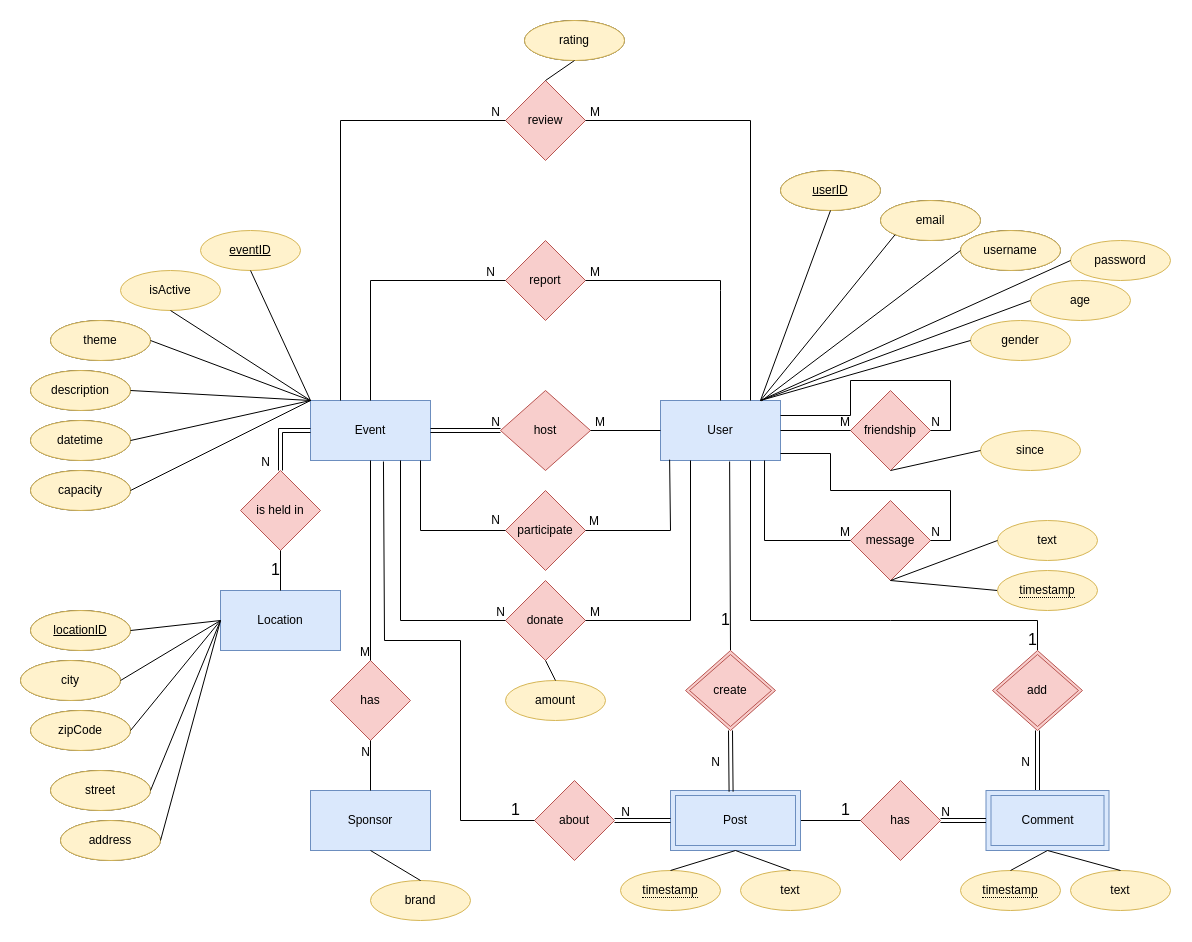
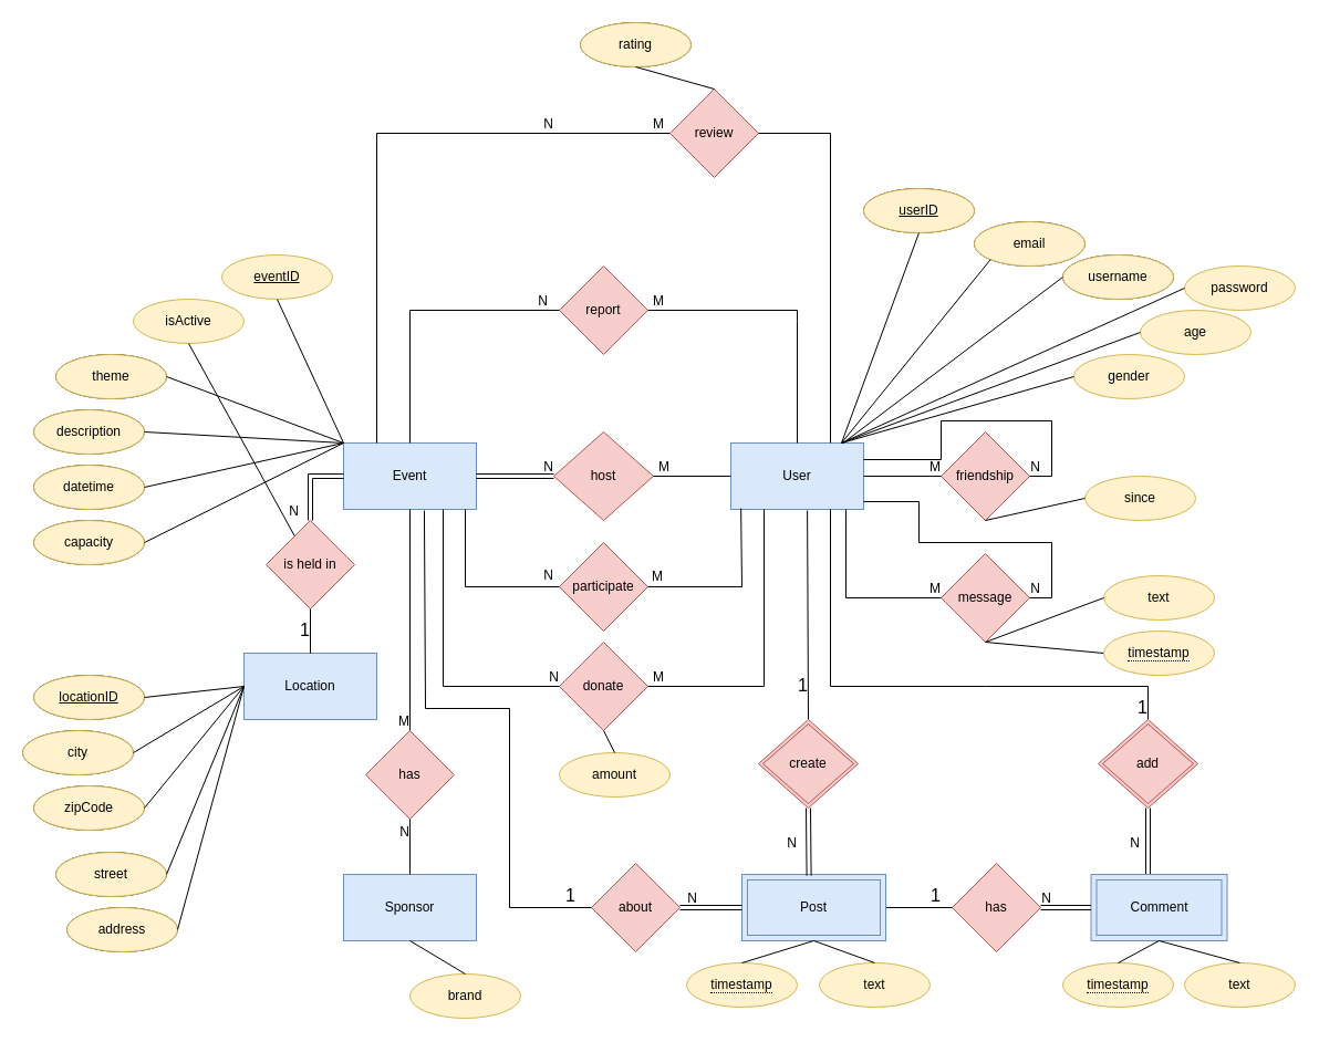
- <mxCell id="34" value="review" style="rhombus;whiteSpace=wrap;html=1;fillColor=#f8cecc;strokeColor=#b85450;" parent="1" vertex="1"><mxGeometry x="505" y="80" width="80" height="80" as="geometry" /></mxCell>
+ <mxCell id="34" value="review" style="rhombus;whiteSpace=wrap;html=1;fillColor=#f8cecc;strokeColor=#b85450;" parent="1" vertex="1"><mxGeometry x="605" y="80" width="80" height="80" as="geometry" /></mxCell>
- <mxCell id="112" value="" style="endArrow=none;html=1;rounded=0;fontSize=12;exitX=0.5;exitY=1;exitDx=0;exitDy=0;entryX=0;entryY=0;entryDx=0;entryDy=0;" parent="1" source="52" target="2" edge="1"><mxGeometry relative="1" as="geometry"><mxPoint x="170" y="400" as="sourcePoint" /><mxPoint x="330" y="400" as="targetPoint" /></mxGeometry></mxCell>
+ <mxCell id="112" value="" style="endArrow=none;html=1;rounded=0;fontSize=12;exitX=0.5;exitY=1;exitDx=0;exitDy=0;" parent="1" source="52" target="6" edge="1"><mxGeometry relative="1" as="geometry"><mxPoint x="170" y="400" as="sourcePoint" /><mxPoint x="330" y="400" as="targetPoint" /></mxGeometry></mxCell>
